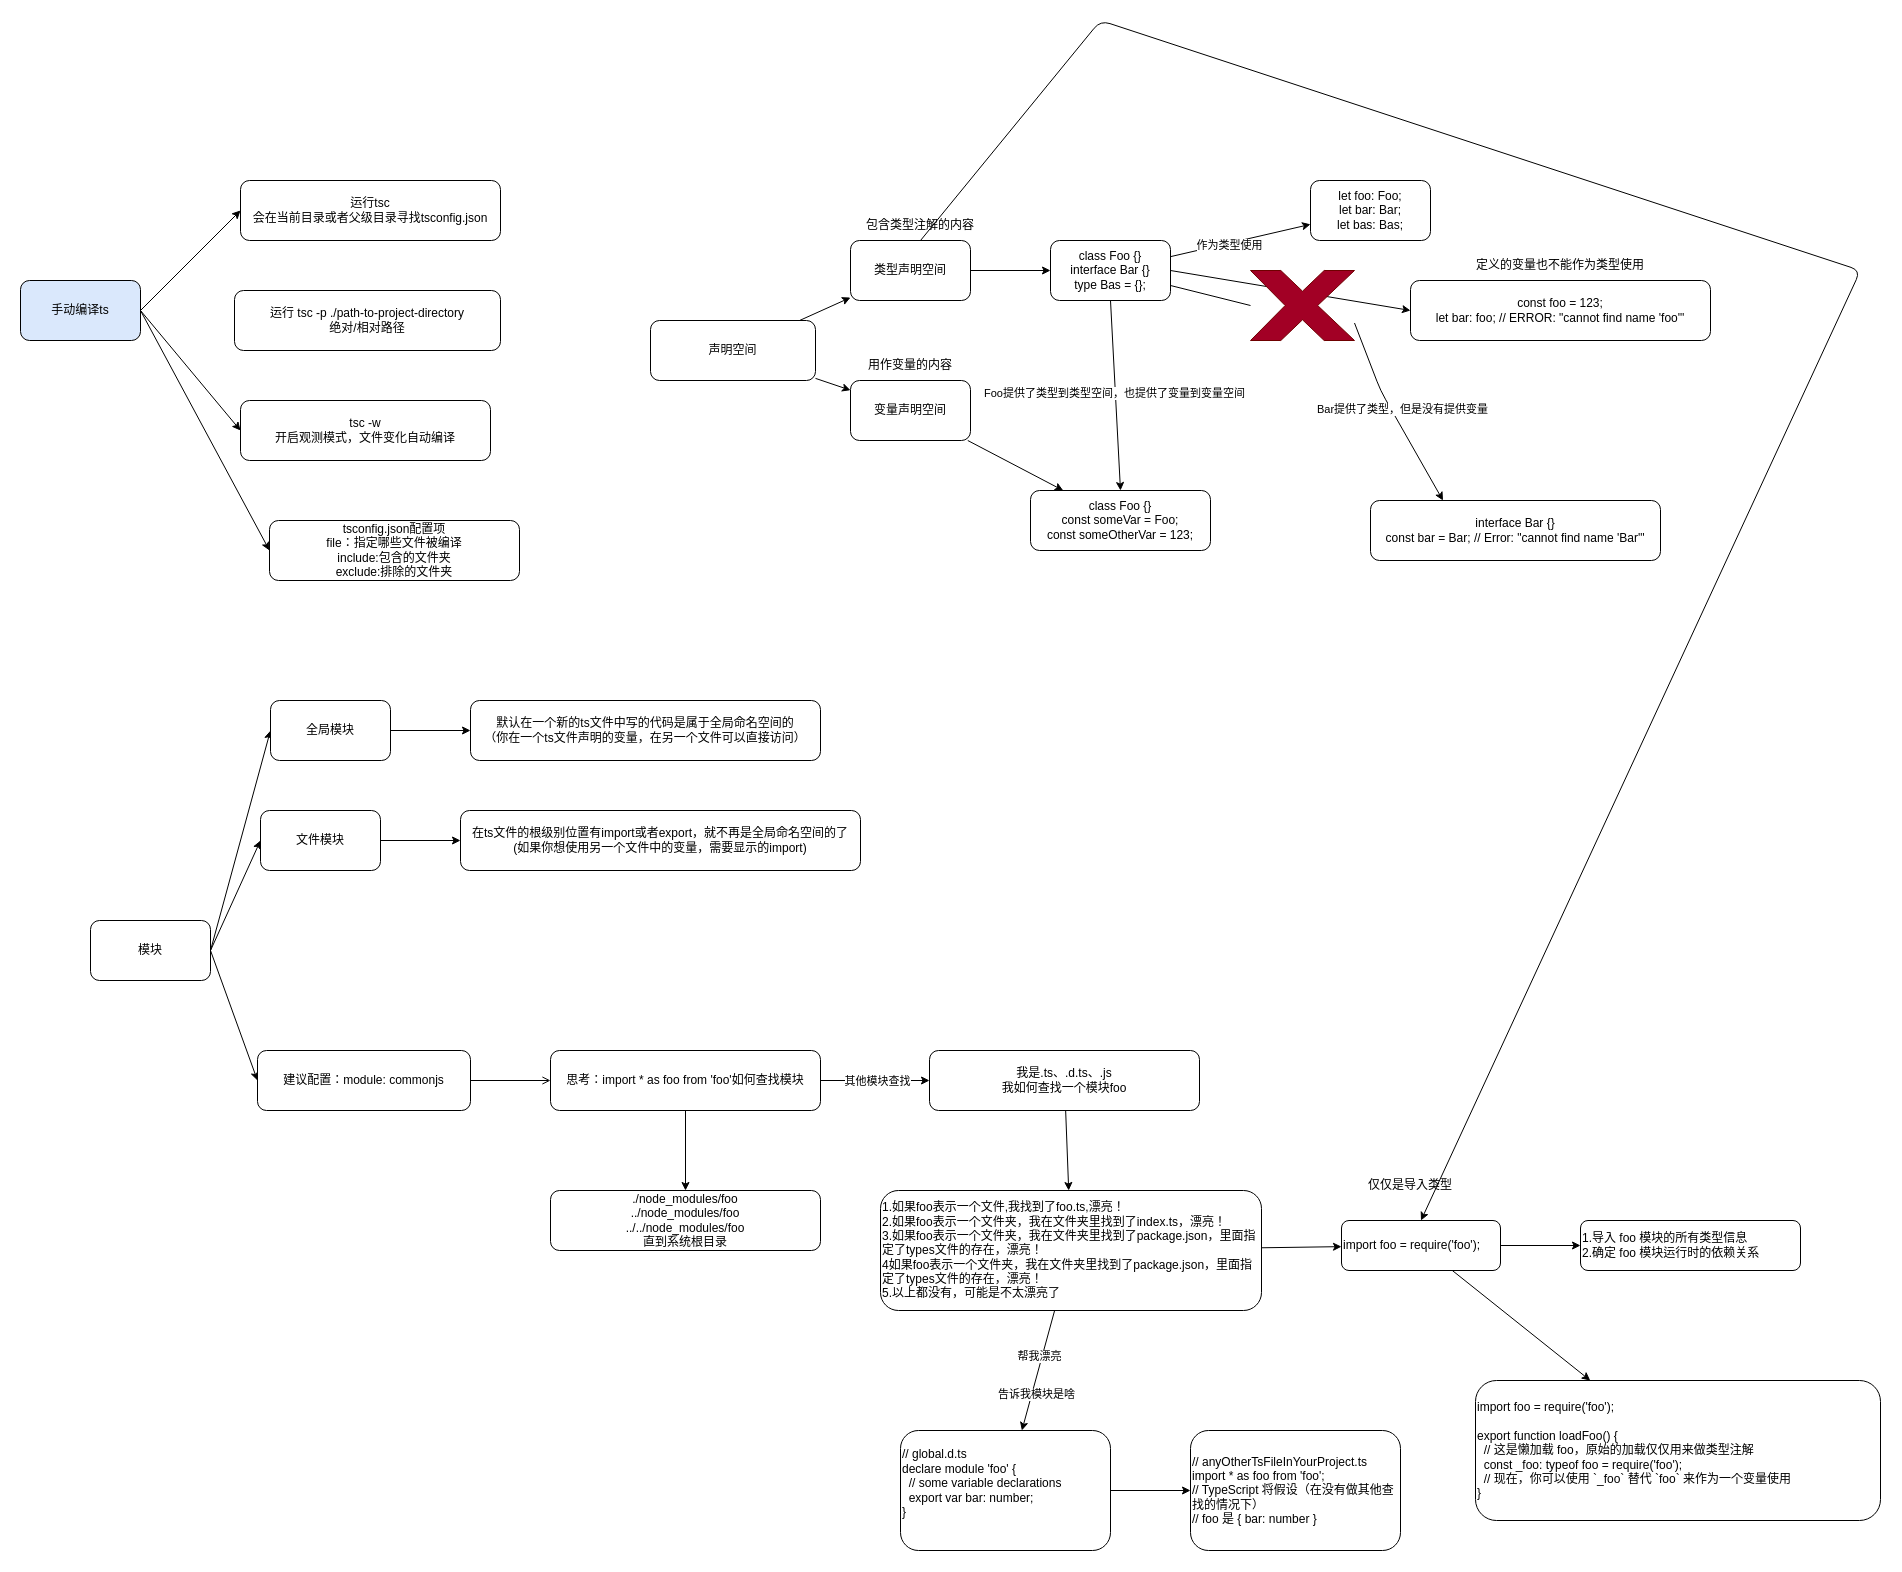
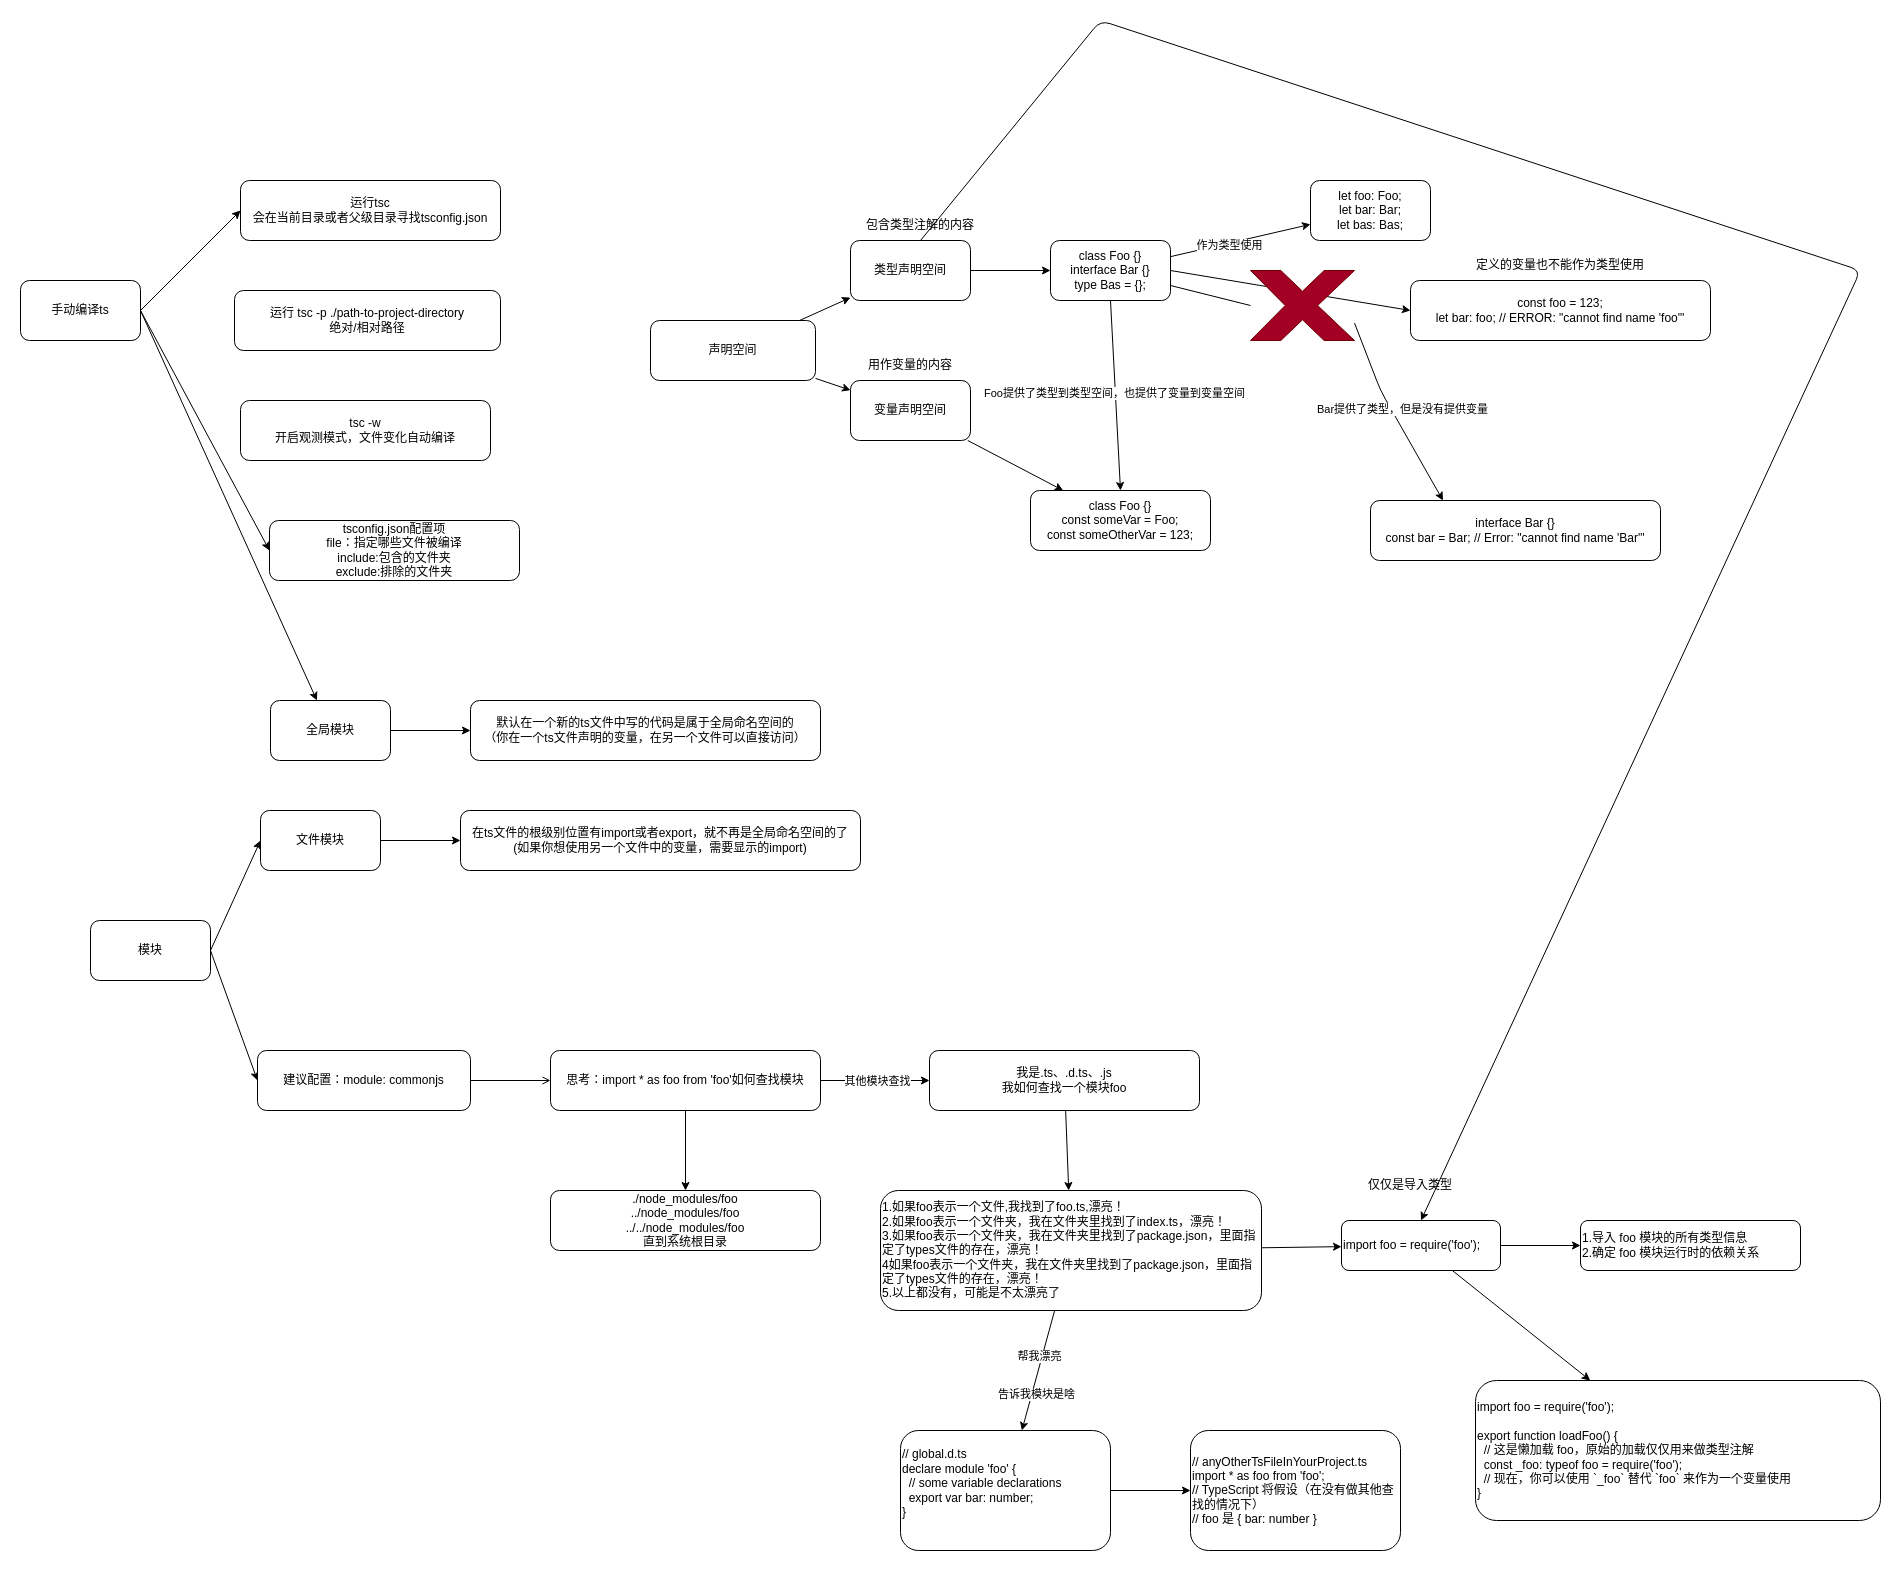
- <mxCell id="5" value="手动编译ts" style="rounded=1;whiteSpace=wrap;html=1;fillColor=#dae8fc;" parent="1" vertex="1"><mxGeometry x="20" y="280" width="120" height="60" as="geometry" /></mxCell>
+ <mxCell id="5" value="手动编译ts" style="rounded=1;whiteSpace=wrap;html=1;" parent="1" vertex="1"><mxGeometry x="20" y="280" width="120" height="60" as="geometry" /></mxCell>
- <mxCell id="3" style="edgeStyle=none;html=1;exitX=1;exitY=0.5;exitDx=0;exitDy=0;entryX=0;entryY=0.5;entryDx=0;entryDy=0;" parent="1" source="5" target="8" edge="1"><mxGeometry relative="1" as="geometry" /></mxCell>
+ <mxCell id="3" style="edgeStyle=none;html=1;exitX=1;exitY=0.5;exitDx=0;exitDy=0;" parent="1" source="5" target="40" edge="1"><mxGeometry relative="1" as="geometry" /></mxCell>
- <mxCell id="35" style="edgeStyle=none;html=1;exitX=1;exitY=0.5;exitDx=0;exitDy=0;entryX=0;entryY=0.5;entryDx=0;entryDy=0;" edge="1" parent="1" source="38" target="40"><mxGeometry relative="1" as="geometry" /></mxCell>
